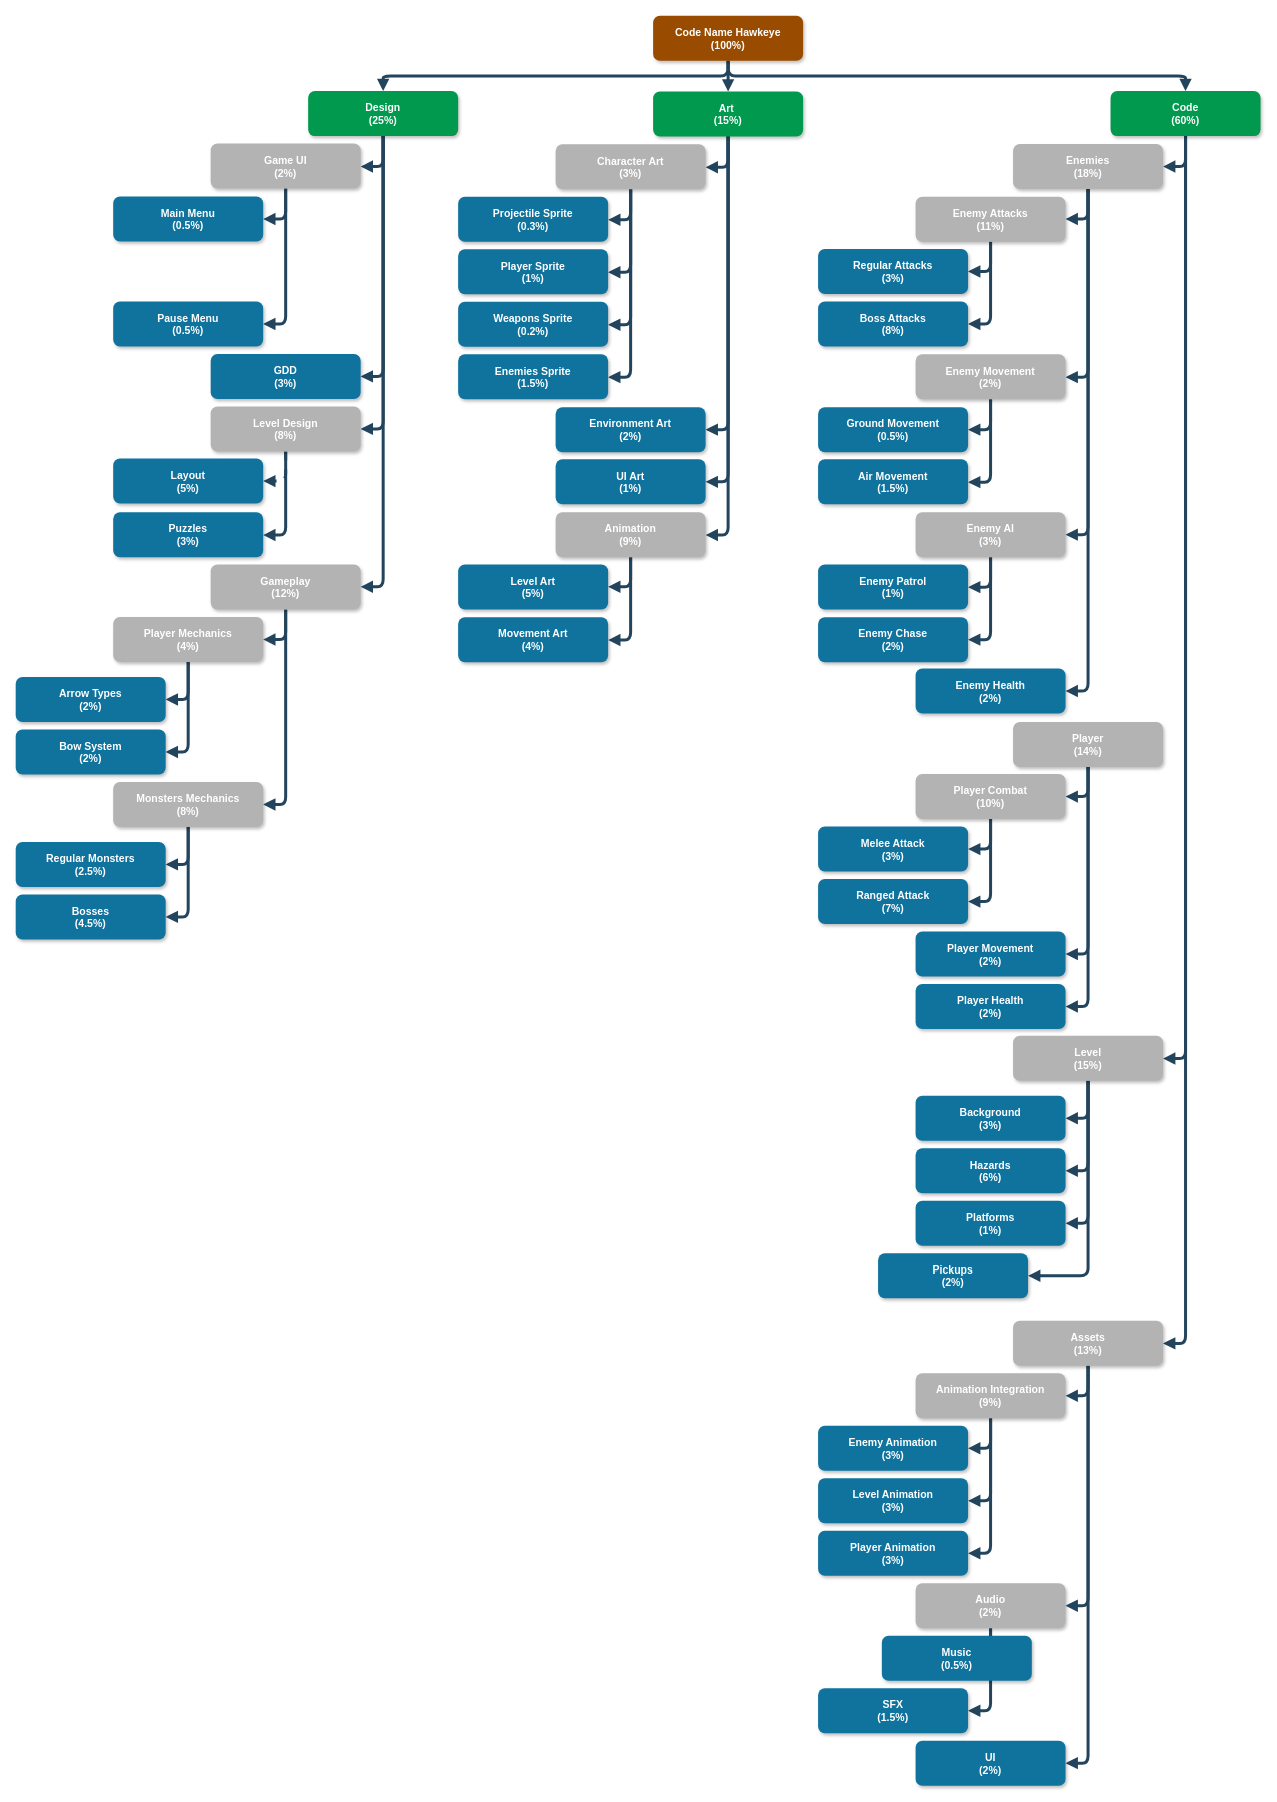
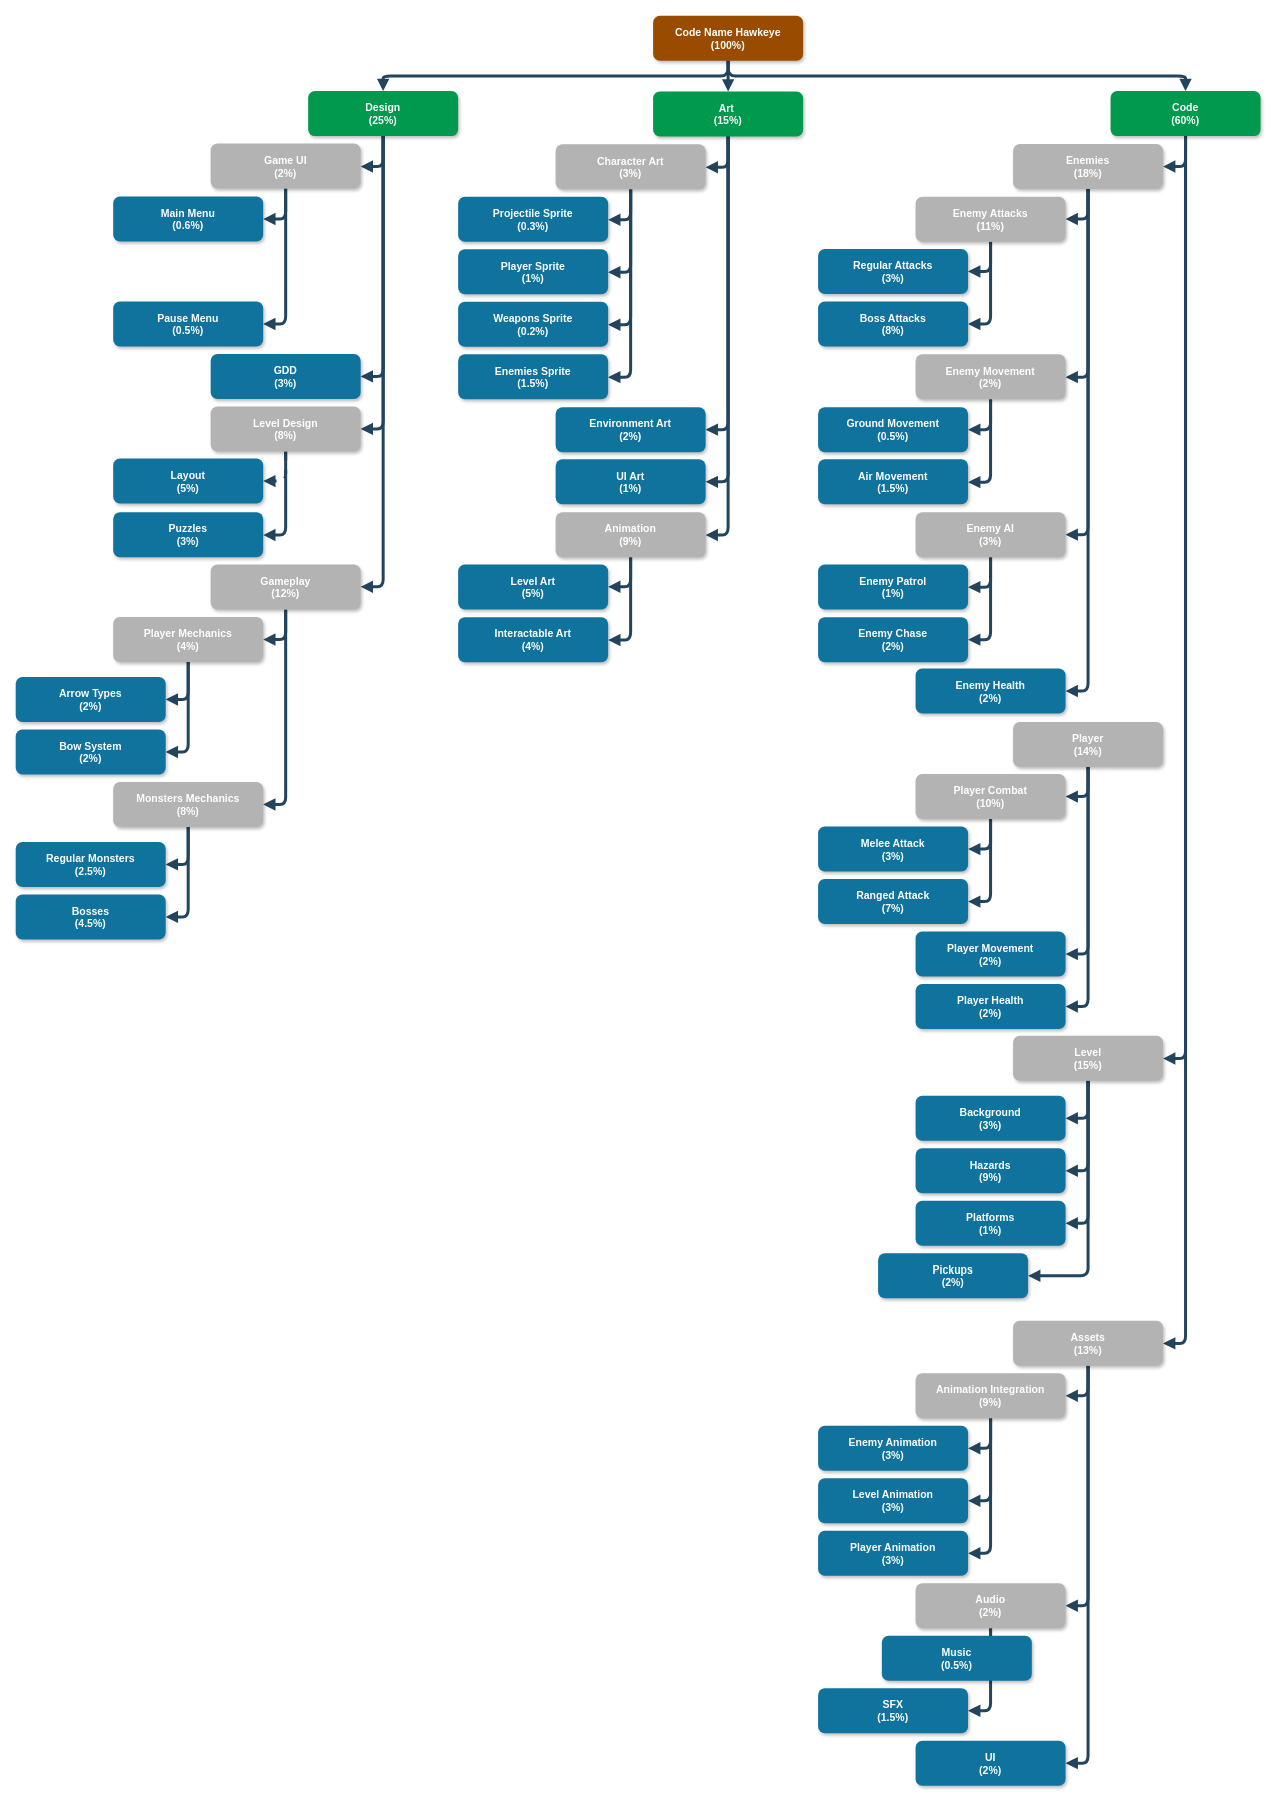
- <mxCell id="80" value="Main Menu&#10;(0.5%)" style="rounded=1;fillColor=#10739E;strokeColor=none;shadow=1;gradientColor=none;fontStyle=1;fontColor=#FFFFFF;fontSize=14;" vertex="1" parent="1"><mxGeometry x="150" y="261.5" width="200" height="60" as="geometry" /></mxCell>
+ <mxCell id="80" value="Main Menu&#10;(0.6%)" style="rounded=1;fillColor=#10739E;strokeColor=none;shadow=1;gradientColor=none;fontStyle=1;fontColor=#FFFFFF;fontSize=14;" vertex="1" parent="1"><mxGeometry x="150" y="261.5" width="200" height="60" as="geometry" /></mxCell>
- <mxCell id="117" value="Movement Art&#10;(4%)" style="rounded=1;fillColor=#10739E;strokeColor=none;shadow=1;gradientColor=none;fontStyle=1;fontColor=#FFFFFF;fontSize=14;" vertex="1" parent="1"><mxGeometry x="610" y="822.5" width="200" height="60" as="geometry" /></mxCell>
+ <mxCell id="117" value="Interactable Art&#10;(4%)" style="rounded=1;fillColor=#10739E;strokeColor=none;shadow=1;gradientColor=none;fontStyle=1;fontColor=#FFFFFF;fontSize=14;" vertex="1" parent="1"><mxGeometry x="610" y="822.5" width="200" height="60" as="geometry" /></mxCell>
- <mxCell id="102" value="Hazards&#10;(6%)" style="rounded=1;fillColor=#10739E;strokeColor=none;shadow=1;gradientColor=none;fontStyle=1;fontColor=#FFFFFF;fontSize=14;" vertex="1" parent="1"><mxGeometry x="1220" y="1530.75" width="200" height="60" as="geometry" /></mxCell>
+ <mxCell id="102" value="Hazards&#10;(9%)" style="rounded=1;fillColor=#10739E;strokeColor=none;shadow=1;gradientColor=none;fontStyle=1;fontColor=#FFFFFF;fontSize=14;" vertex="1" parent="1"><mxGeometry x="1220" y="1530.75" width="200" height="60" as="geometry" /></mxCell>
